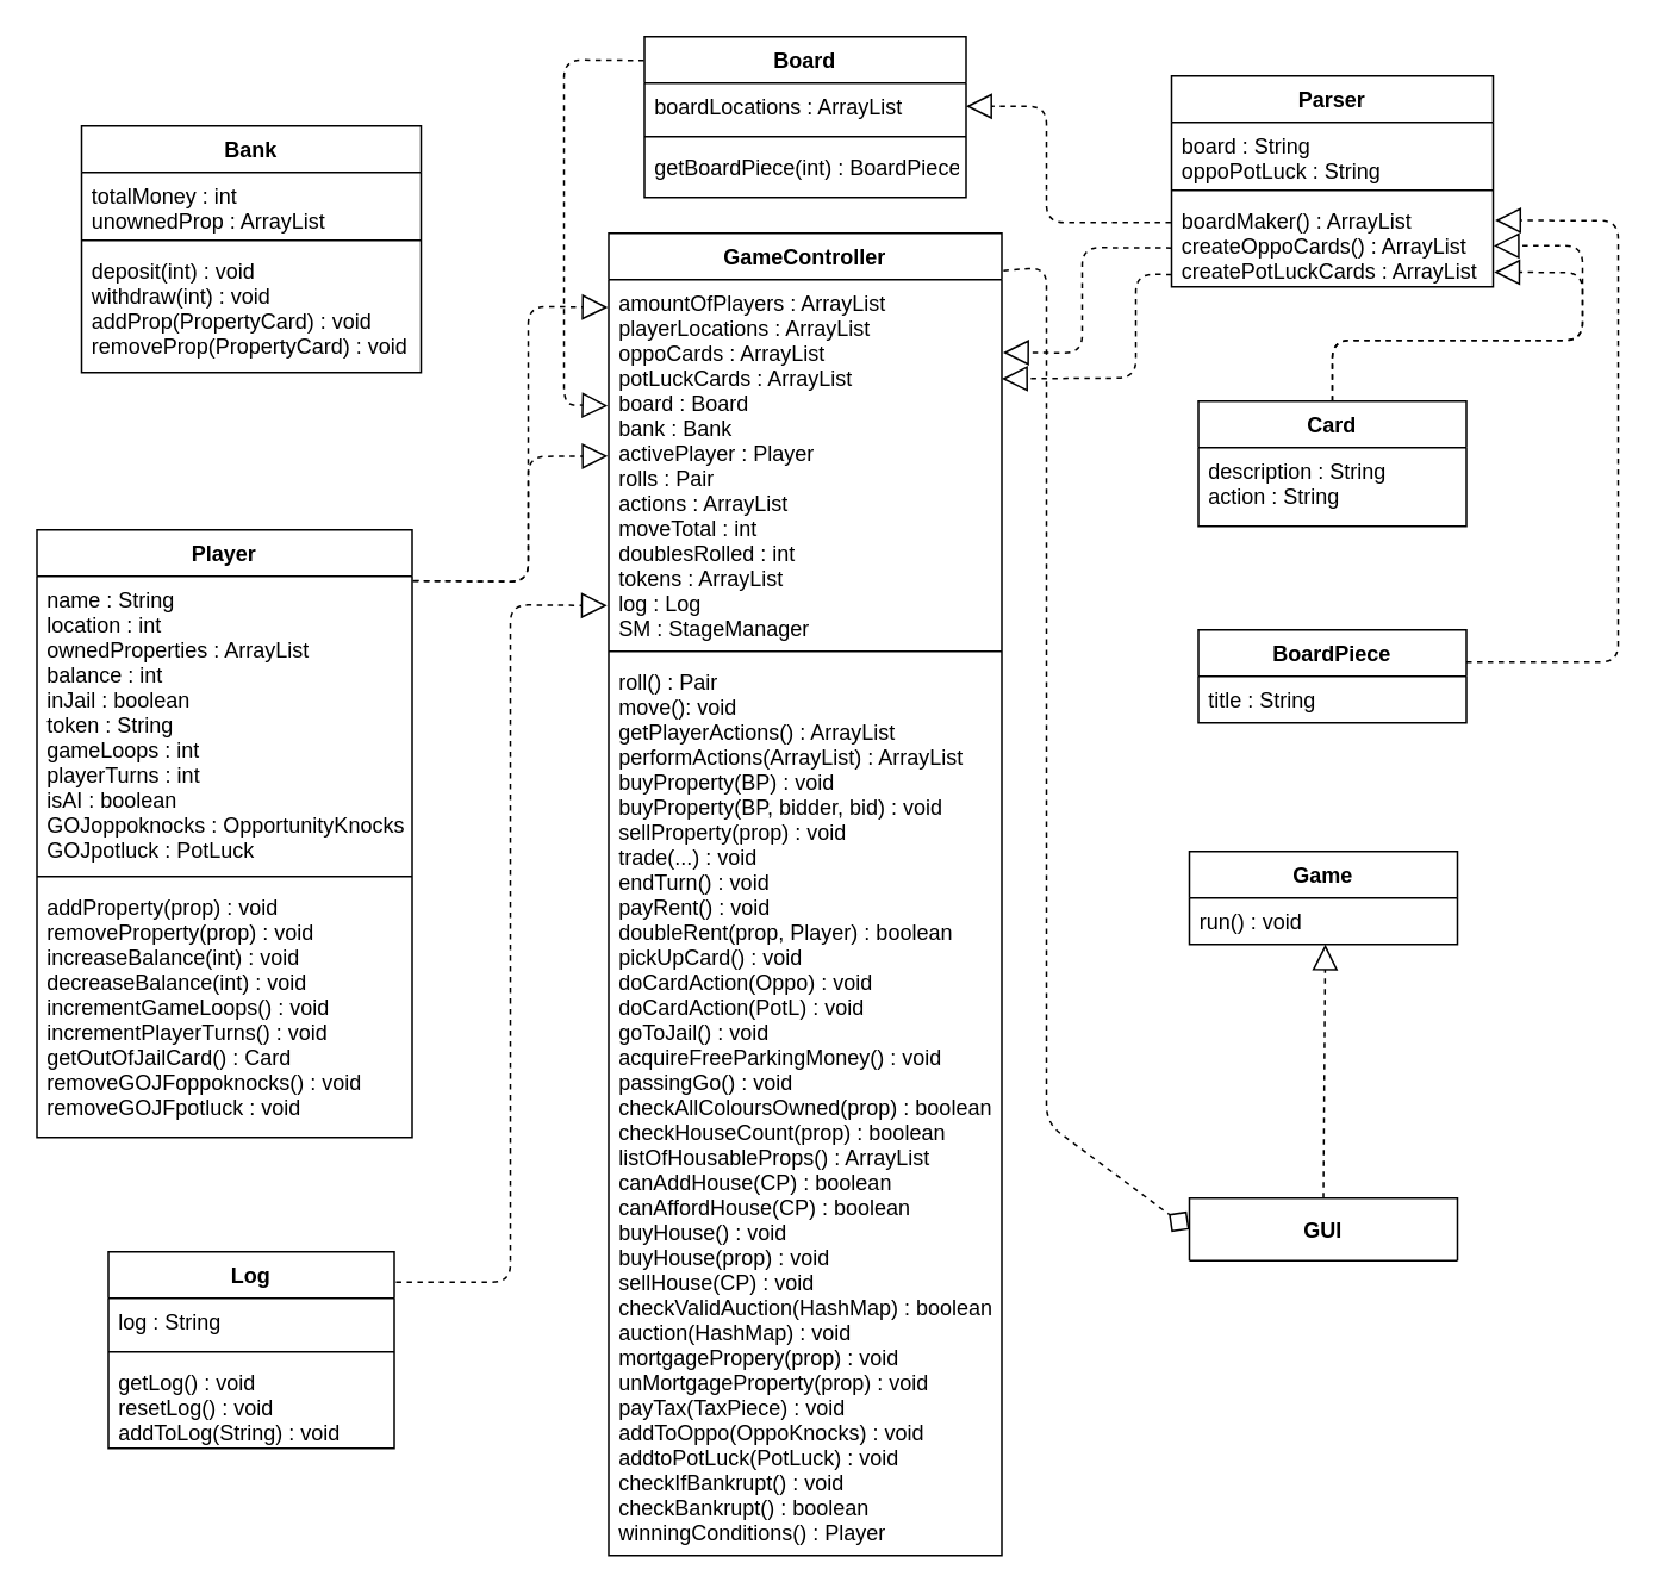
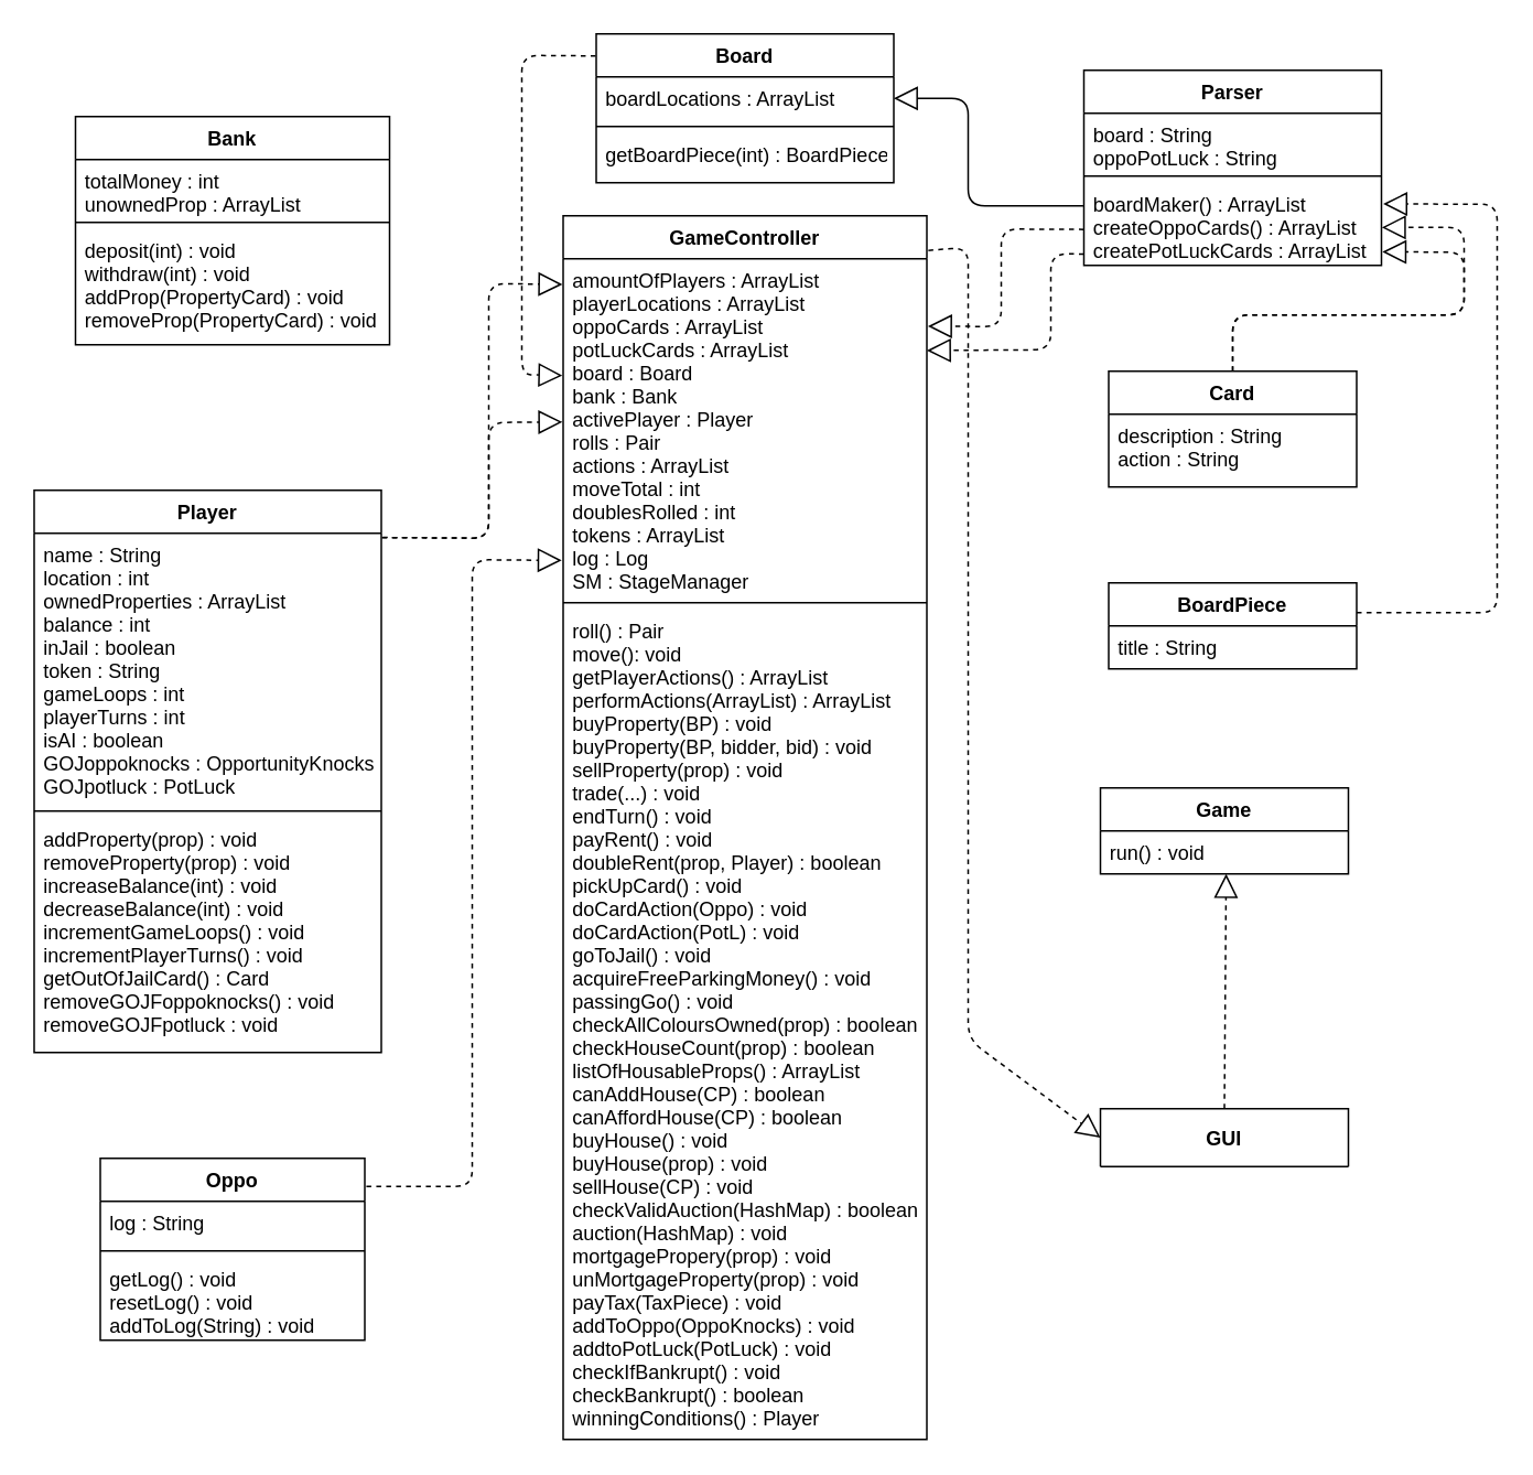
- <mxCell id="11" value="" style="endArrow=block;html=1;endFill=0;endSize=12;dashed=1;exitX=-0.002;exitY=0.28;exitDx=0;exitDy=0;exitPerimeter=0;entryX=1;entryY=0.5;entryDx=0;entryDy=0;" parent="1" source="5" target="24" edge="1"><mxGeometry width="50" height="50" relative="1" as="geometry"><mxPoint x="595" y="580" as="sourcePoint" /><mxPoint x="535" y="70" as="targetPoint" /><Array as="points"><mxPoint x="585" y="124" /><mxPoint x="585" y="59" /></Array></mxGeometry></mxCell>
+ <mxCell id="11" value="" style="endArrow=block;html=1;endFill=0;endSize=12;dashed=0;exitX=-0.002;exitY=0.28;exitDx=0;exitDy=0;exitPerimeter=0;entryX=1;entryY=0.5;entryDx=0;entryDy=0;" parent="1" source="5" target="24" edge="1"><mxGeometry width="50" height="50" relative="1" as="geometry"><mxPoint x="595" y="580" as="sourcePoint" /><mxPoint x="535" y="70" as="targetPoint" /><Array as="points"><mxPoint x="585" y="124" /><mxPoint x="585" y="59" /></Array></mxGeometry></mxCell>
- <mxCell id="27" value="" style="endArrow=diamond;html=1;endFill=0;endSize=12;dashed=1;entryX=0;entryY=0.5;entryDx=0;entryDy=0;exitX=0.977;exitY=0.029;exitDx=0;exitDy=0;exitPerimeter=0;" parent="1" source="28" target="34" edge="1"><mxGeometry width="50" height="50" relative="1" as="geometry"><mxPoint x="575" y="160" as="sourcePoint" /><mxPoint x="846.08" y="124.85" as="targetPoint" /><Array as="points"><mxPoint x="585" y="149" /><mxPoint x="585" y="628" /></Array></mxGeometry></mxCell>
+ <mxCell id="27" value="" style="endArrow=block;html=1;endFill=0;endSize=12;dashed=1;entryX=0;entryY=0.5;entryDx=0;entryDy=0;exitX=0.977;exitY=0.029;exitDx=0;exitDy=0;exitPerimeter=0;" parent="1" source="28" target="34" edge="1"><mxGeometry width="50" height="50" relative="1" as="geometry"><mxPoint x="575" y="160" as="sourcePoint" /><mxPoint x="846.08" y="124.85" as="targetPoint" /><Array as="points"><mxPoint x="585" y="149" /><mxPoint x="585" y="628" /></Array></mxGeometry></mxCell>
- <mxCell id="37" value="Log" style="swimlane;fontStyle=1;align=center;verticalAlign=top;childLayout=stackLayout;horizontal=1;startSize=26;horizontalStack=0;resizeParent=1;resizeParentMax=0;resizeLast=0;collapsible=1;marginBottom=0;" parent="1" vertex="1"><mxGeometry x="60" y="700" width="160" height="110" as="geometry" /></mxCell>
+ <mxCell id="37" value="Oppo" style="swimlane;fontStyle=1;align=center;verticalAlign=top;childLayout=stackLayout;horizontal=1;startSize=26;horizontalStack=0;resizeParent=1;resizeParentMax=0;resizeLast=0;collapsible=1;marginBottom=0;" parent="1" vertex="1"><mxGeometry x="60" y="700" width="160" height="110" as="geometry" /></mxCell>
